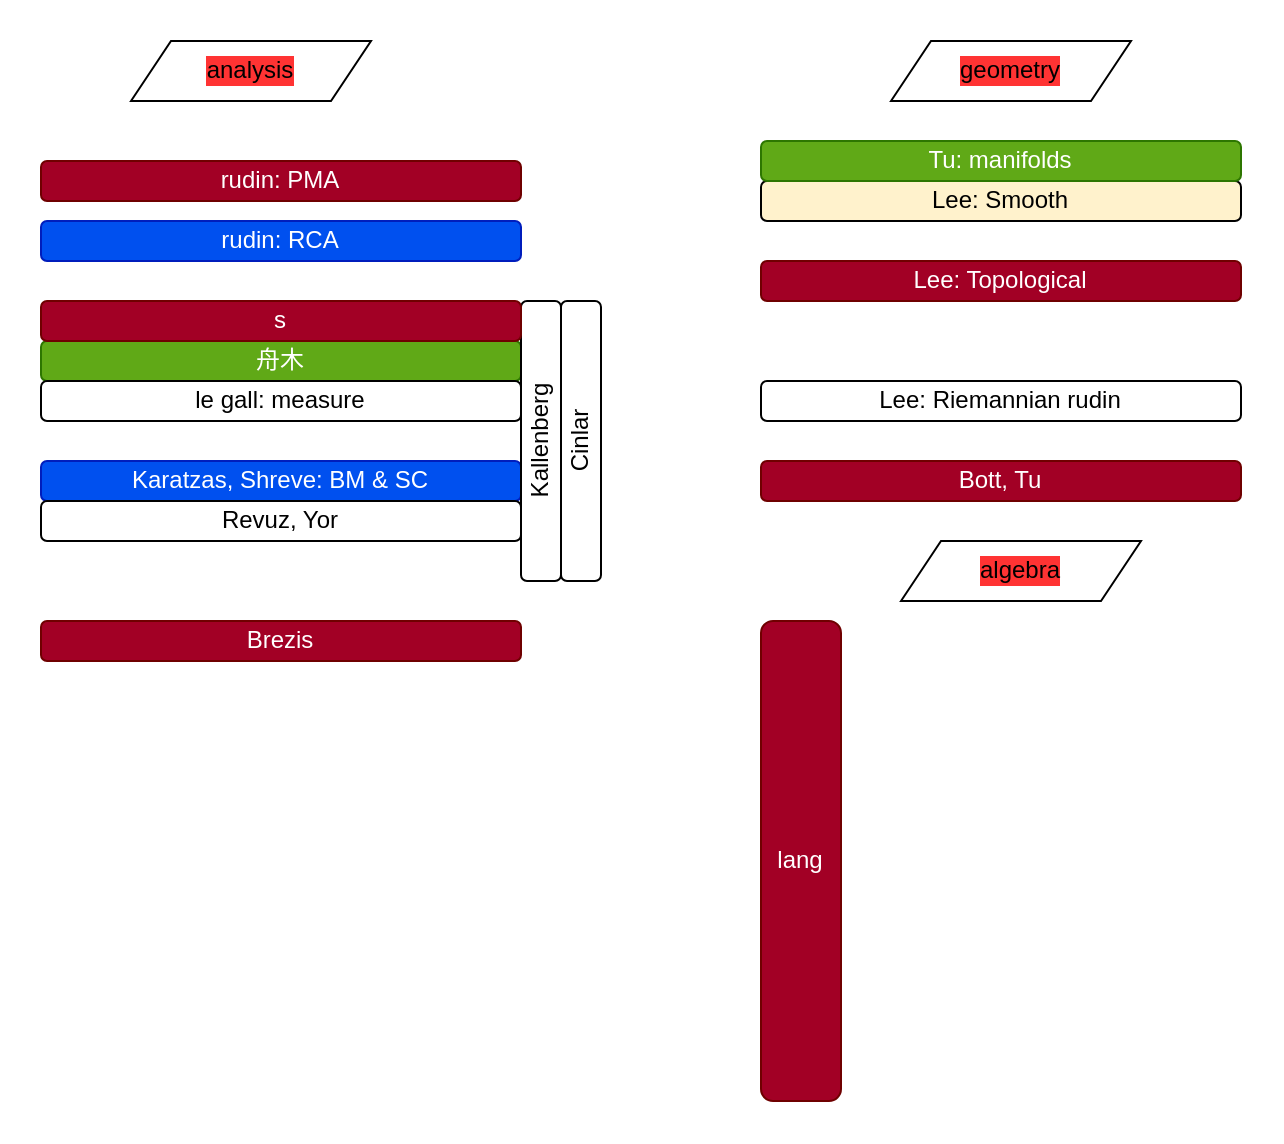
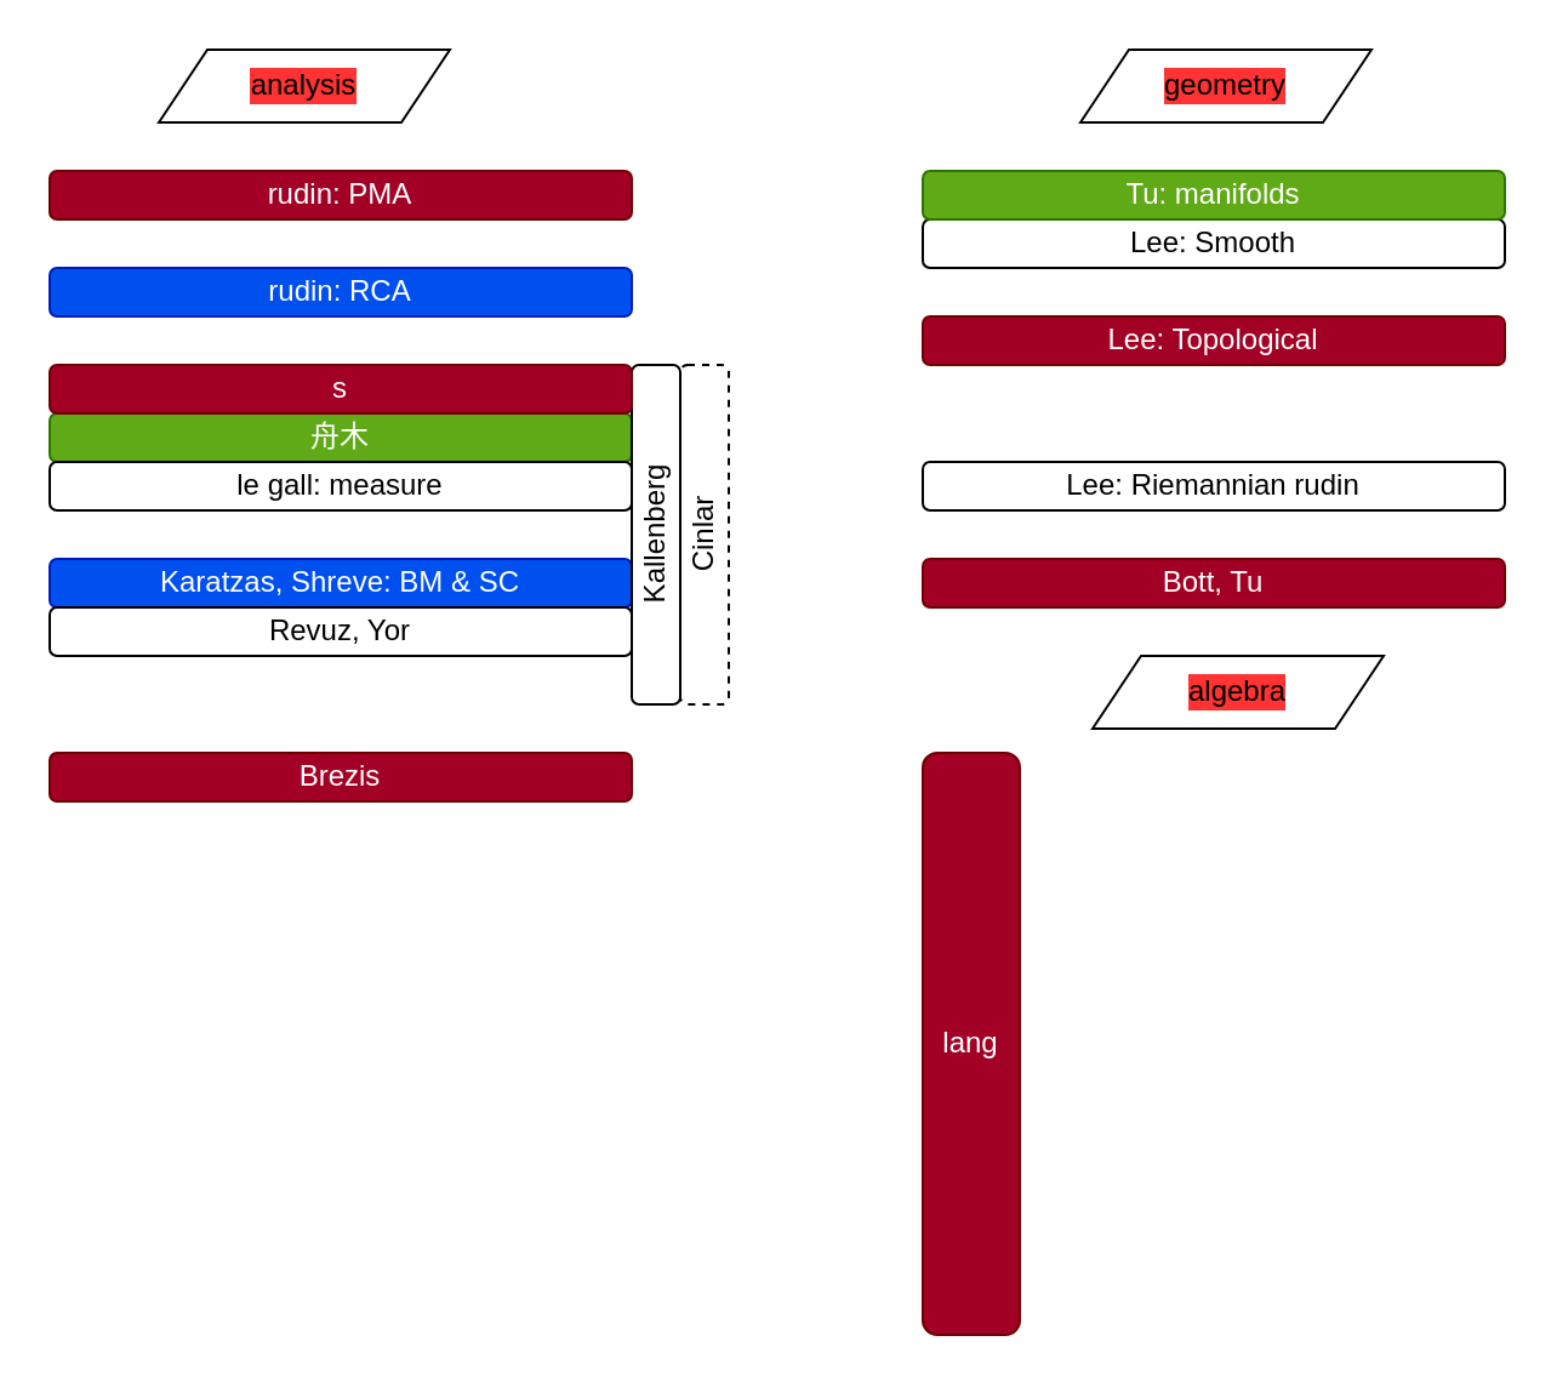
- <mxCell id="2" value="rudin: PMA" style="rounded=1;whiteSpace=wrap;html=1;fillColor=#a20025;fontColor=#ffffff;strokeColor=#6F0000;" vertex="1" parent="1"><mxGeometry x="20" y="80" width="240" height="20" as="geometry" /></mxCell>
+ <mxCell id="2" value="rudin: PMA" style="rounded=1;whiteSpace=wrap;html=1;fillColor=#a20025;fontColor=#ffffff;strokeColor=#6F0000;" vertex="1" parent="1"><mxGeometry x="20" y="70" width="240" height="20" as="geometry" /></mxCell>
- <mxCell id="8" value="Lee: Smooth" style="rounded=1;whiteSpace=wrap;html=1;fillColor=#fff2cc;" vertex="1" parent="1"><mxGeometry x="380" y="90" width="240" height="20" as="geometry" /></mxCell>
+ <mxCell id="8" value="Lee: Smooth" style="rounded=1;whiteSpace=wrap;html=1;" vertex="1" parent="1"><mxGeometry x="380" y="90" width="240" height="20" as="geometry" /></mxCell>
- <mxCell id="13" value="Cinlar" style="rounded=1;whiteSpace=wrap;html=1;horizontal=0;" vertex="1" parent="1"><mxGeometry x="280" y="150" width="20" height="140" as="geometry" /></mxCell>
+ <mxCell id="13" value="Cinlar" style="rounded=1;whiteSpace=wrap;html=1;horizontal=0;dashed=1;" vertex="1" parent="1"><mxGeometry x="280" y="150" width="20" height="140" as="geometry" /></mxCell>
